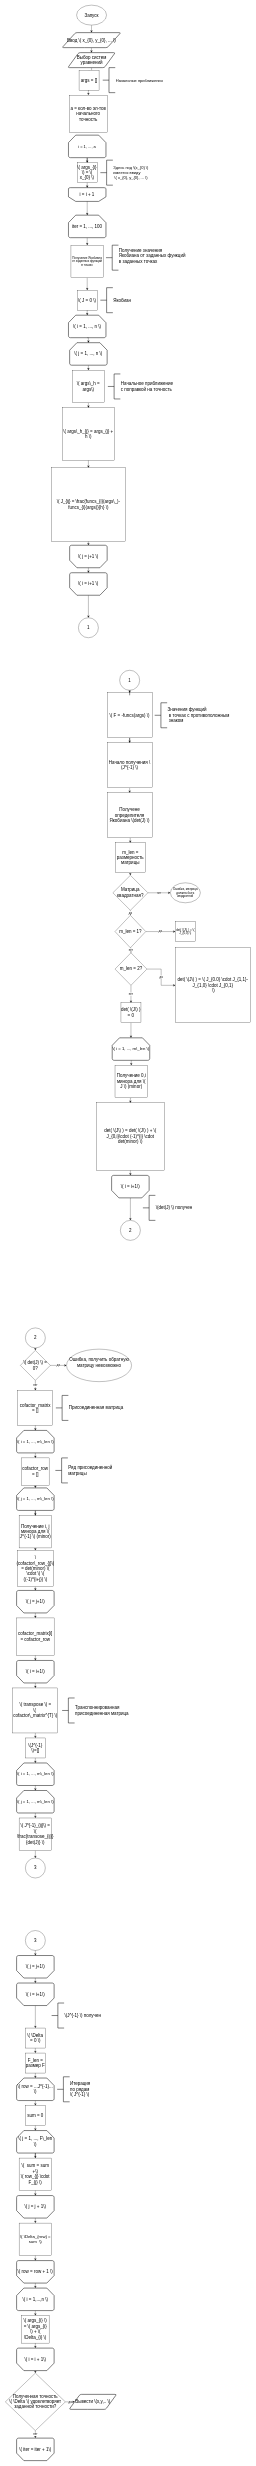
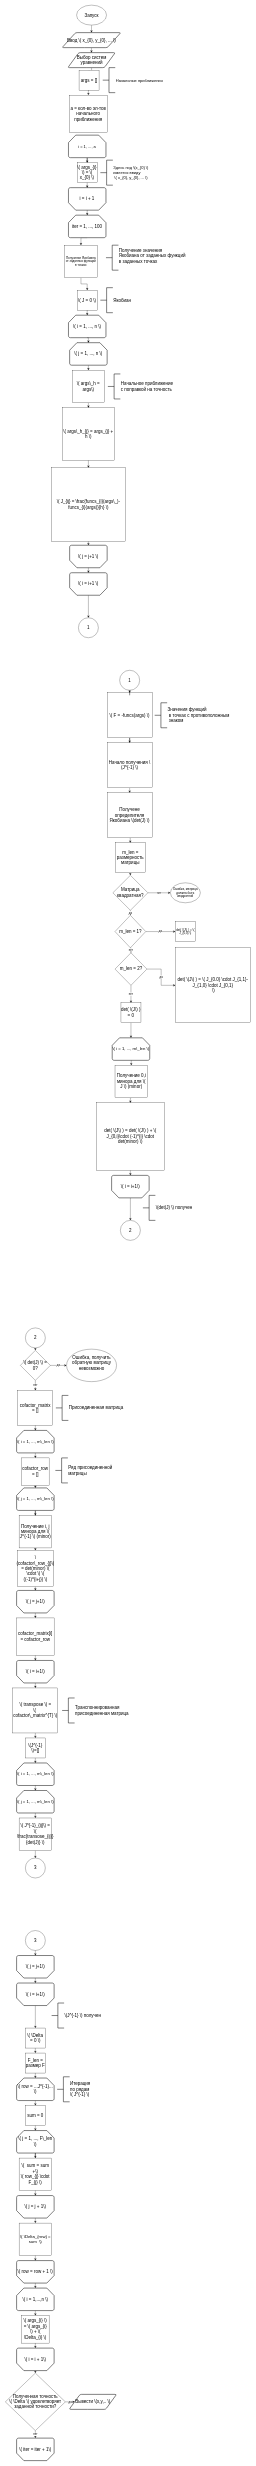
- <mxCell id="150" value="&lt;font style=&quot;font-size: 18px;&quot;&gt;a = кол-во эл-тов начального точность&lt;/font&gt;" style="whiteSpace=wrap;html=1;aspect=fixed;" parent="1" vertex="1"><mxGeometry x="277.12" y="380" width="150" height="150" as="geometry" /></mxCell>
+ <mxCell id="150" value="&lt;font style=&quot;font-size: 18px;&quot;&gt;a = кол-во эл-тов начального приближения&lt;/font&gt;" style="whiteSpace=wrap;html=1;aspect=fixed;" parent="1" vertex="1"><mxGeometry x="277.12" y="380" width="150" height="150" as="geometry" /></mxCell>
- <mxCell id="106" value="&lt;font style=&quot;font-size: 18px;&quot;&gt;i = i + 1&lt;/font&gt;" style="strokeWidth=2;html=1;shape=mxgraph.flowchart.loop_limit;whiteSpace=wrap;flipV=1;" parent="1" vertex="1"><mxGeometry x="272.37" y="750" width="150" height="55" as="geometry" /></mxCell>
+ <mxCell id="106" value="&lt;font style=&quot;font-size: 18px;&quot;&gt;i = i + 1&lt;/font&gt;" style="strokeWidth=2;html=1;shape=mxgraph.flowchart.loop_limit;whiteSpace=wrap;flipV=1;" parent="1" vertex="1"><mxGeometry x="272.37" y="750" width="150" height="90" as="geometry" /></mxCell>
- <mxCell id="11" value="Получение Якобиана от заданных функций в точках" style="whiteSpace=wrap;html=1;aspect=fixed;" parent="1" vertex="1"><mxGeometry x="282.38" y="980" width="130" height="130" as="geometry" /></mxCell>
+ <mxCell id="11" value="Получение Якобиана от заданных функций в точках" style="whiteSpace=wrap;html=1;aspect=fixed;" parent="1" vertex="1"><mxGeometry x="257.38" y="980" width="130" height="130" as="geometry" /></mxCell>
- <mxCell id="59" value="&lt;font style=&quot;font-size: 18px;&quot;&gt;Ошибка, получить обратную матрицу невозможно&lt;/font&gt;&lt;div style=&quot;font-size: 18px;&quot;&gt;&lt;br&gt;&lt;/div&gt;" style="ellipse;whiteSpace=wrap;html=1;" parent="1" vertex="1"><mxGeometry x="264.75" y="5395" width="260" height="130" as="geometry" /></mxCell>
+ <mxCell id="59" value="&lt;font style=&quot;font-size: 18px;&quot;&gt;Ошибка, получить обратную матрицу невозможно&lt;/font&gt;&lt;div style=&quot;font-size: 18px;&quot;&gt;&lt;br&gt;&lt;/div&gt;" style="ellipse;whiteSpace=wrap;html=1;" parent="1" vertex="1"><mxGeometry x="264.75" y="5395" width="200" height="130" as="geometry" /></mxCell>
